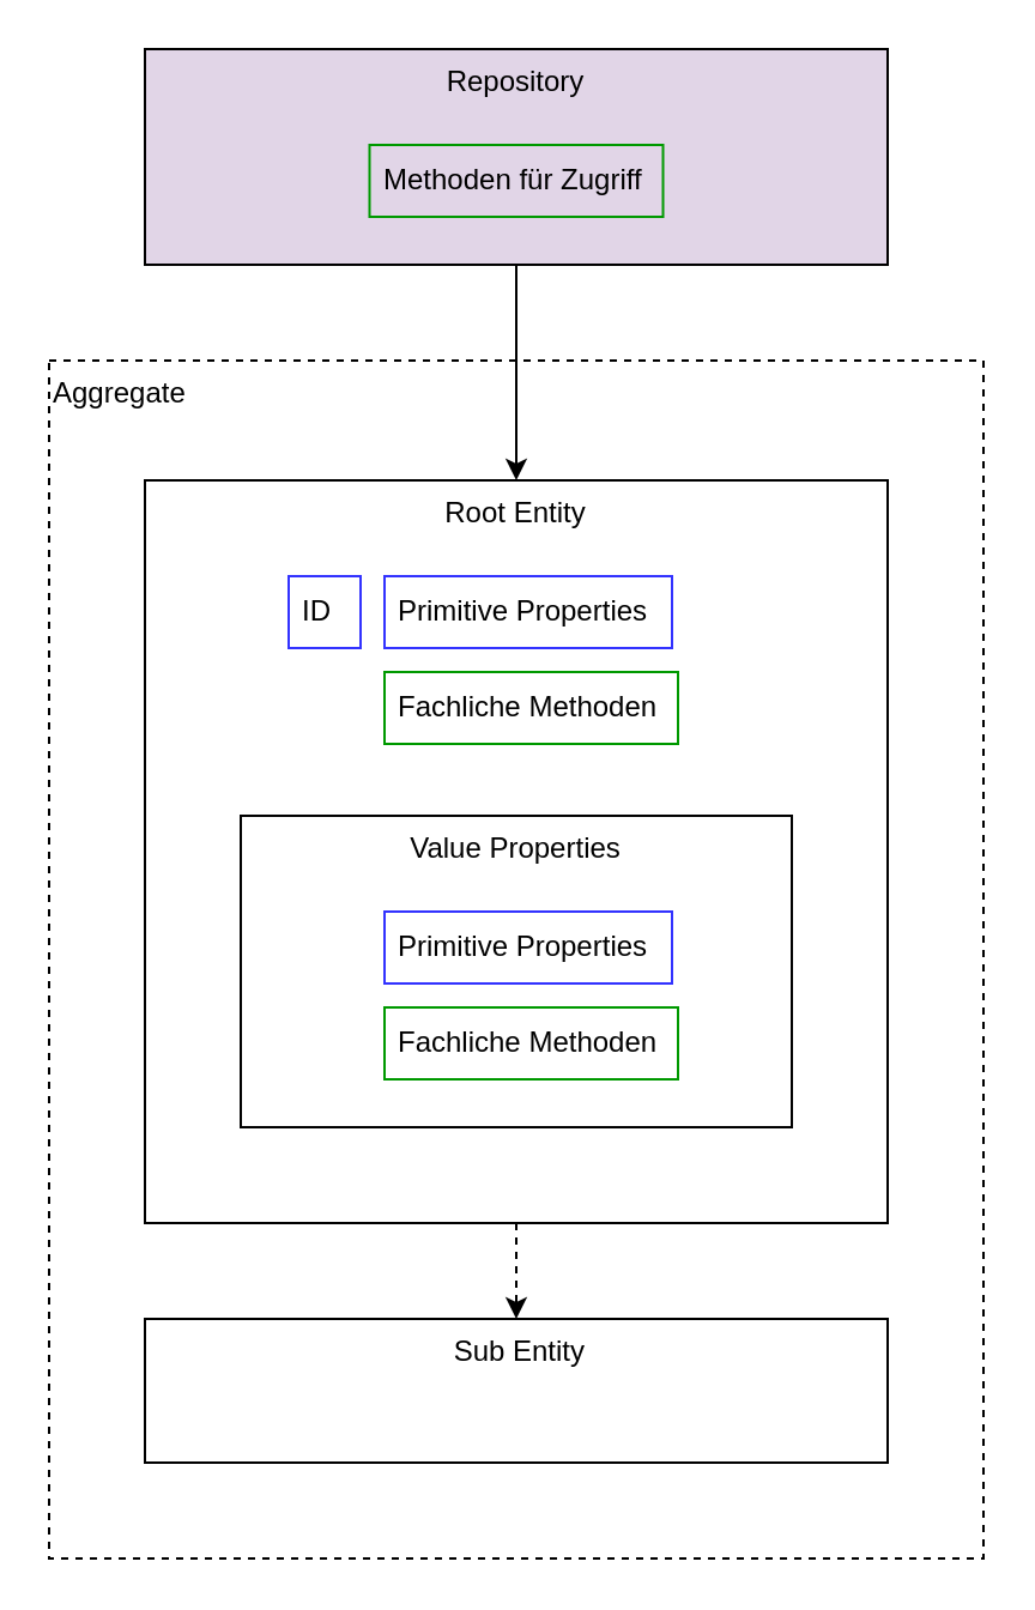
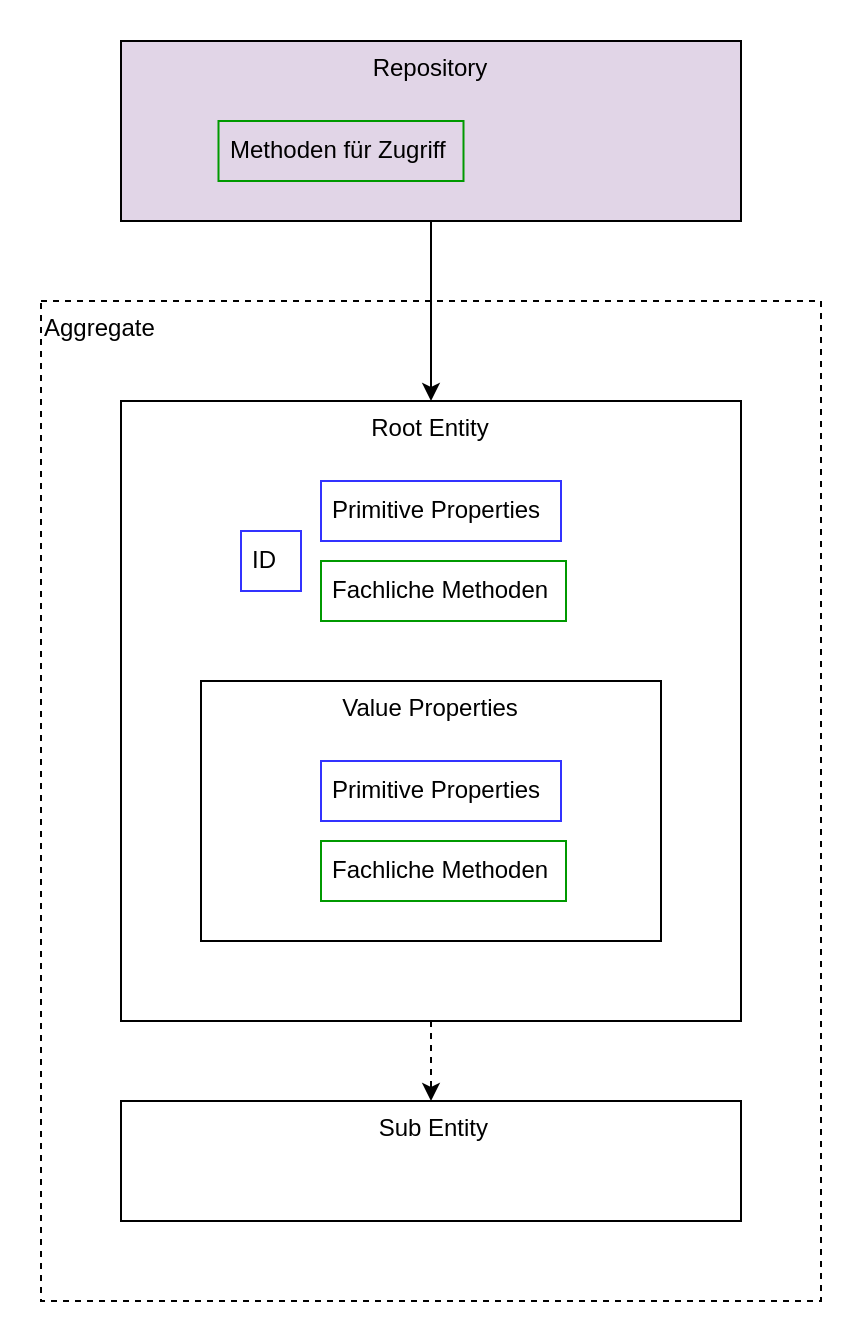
- <mxCell id="11" value="Methoden für Zugriff" style="text;strokeColor=#009900;fillColor=none;align=left;verticalAlign=middle;spacingLeft=4;spacingRight=4;overflow=hidden;points=[[0,0.5],[1,0.5]];portConstraint=eastwest;rotatable=0;whiteSpace=wrap;html=1;" vertex="1" parent="1"><mxGeometry x="153.75" y="60" width="122.5" height="30" as="geometry" /></mxCell>
+ <mxCell id="11" value="Methoden für Zugriff" style="text;strokeColor=#009900;fillColor=none;align=left;verticalAlign=middle;spacingLeft=4;spacingRight=4;overflow=hidden;points=[[0,0.5],[1,0.5]];portConstraint=eastwest;rotatable=0;whiteSpace=wrap;html=1;" vertex="1" parent="1"><mxGeometry x="108.75" y="60" width="122.5" height="30" as="geometry" /></mxCell>
- <mxCell id="14" value="ID" style="text;strokeColor=#3333FF;fillColor=none;align=left;verticalAlign=middle;spacingLeft=4;spacingRight=4;overflow=hidden;points=[[0,0.5],[1,0.5]];portConstraint=eastwest;rotatable=0;whiteSpace=wrap;html=1;" vertex="1" parent="1"><mxGeometry x="120" y="240" width="30" height="30" as="geometry" /></mxCell>
+ <mxCell id="14" value="ID" style="text;strokeColor=#3333FF;fillColor=none;align=left;verticalAlign=middle;spacingLeft=4;spacingRight=4;overflow=hidden;points=[[0,0.5],[1,0.5]];portConstraint=eastwest;rotatable=0;whiteSpace=wrap;html=1;" vertex="1" parent="1"><mxGeometry x="120" y="265" width="30" height="30" as="geometry" /></mxCell>
